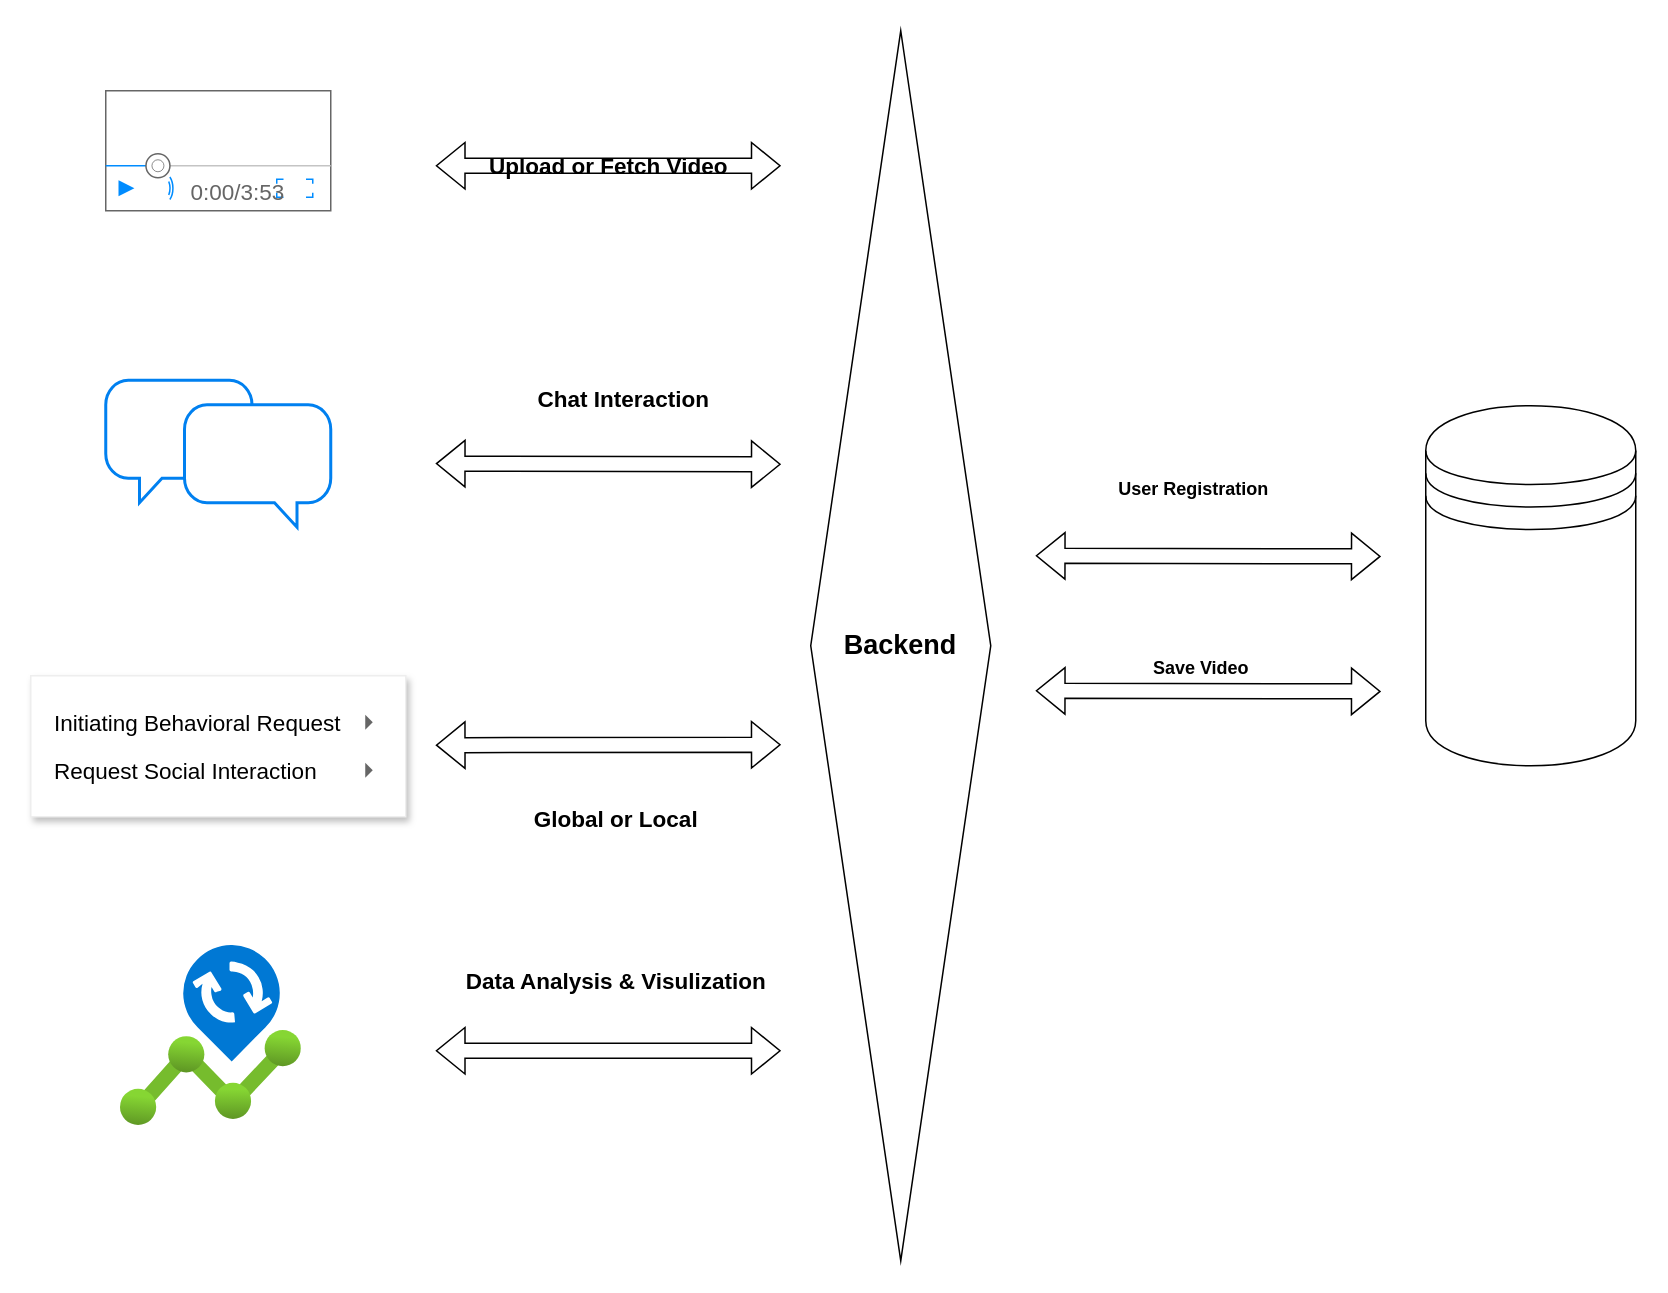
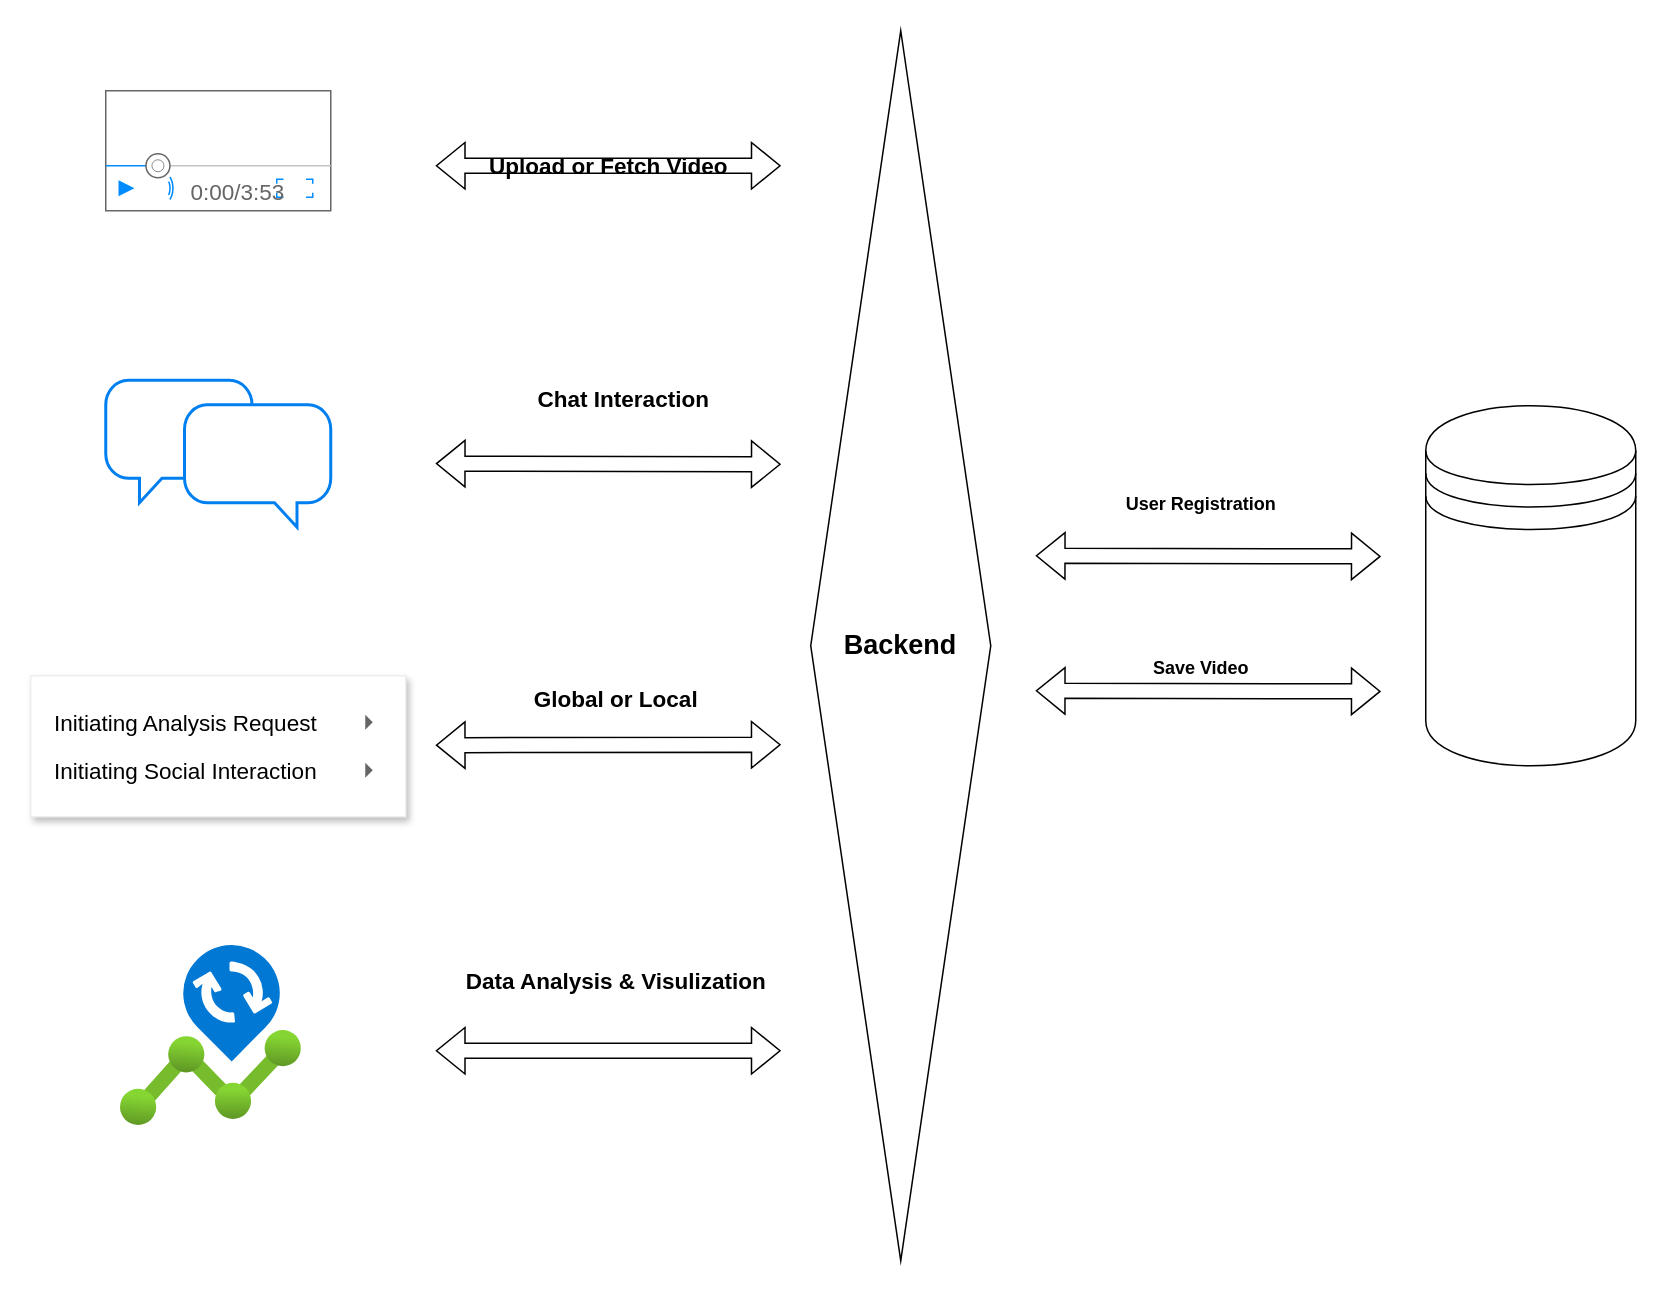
- <mxCell id="4" value="User Registration" style="text;html=1;align=center;verticalAlign=middle;resizable=0;points=[];autosize=1;strokeColor=none;fillColor=none;fontStyle=1" vertex="1" parent="1"><mxGeometry x="735" y="311" width="120" height="30" as="geometry" /></mxCell>
+ <mxCell id="4" value="User Registration" style="text;html=1;align=center;verticalAlign=middle;resizable=0;points=[];autosize=1;strokeColor=none;fillColor=none;fontStyle=1" vertex="1" parent="1"><mxGeometry x="740" y="321" width="120" height="30" as="geometry" /></mxCell>
- <mxCell id="12" value="Initiating Behavioral Request" style="text;strokeColor=none;align=left;verticalAlign=middle;spacing=16;overflow=visible;;points=[[0,0.5],[1,0.5]];portConstraint=eastwest;rotatable=0;whiteSpace=wrap;html=1;fillColor=none;fontSize=15;fontColor=inherit;" vertex="1" parent="10"><mxGeometry y="15" width="250" height="32" as="geometry" /></mxCell>
+ <mxCell id="12" value="Initiating Analysis Request" style="text;strokeColor=none;align=left;verticalAlign=middle;spacing=16;overflow=visible;;points=[[0,0.5],[1,0.5]];portConstraint=eastwest;rotatable=0;whiteSpace=wrap;html=1;fillColor=none;fontSize=15;fontColor=inherit;" vertex="1" parent="10"><mxGeometry y="15" width="250" height="32" as="geometry" /></mxCell>
- <mxCell id="14" value="Request Social Interaction" style="text;strokeColor=none;align=left;verticalAlign=middle;spacing=16;overflow=visible;points=[[0,0.5],[1,0.5]];portConstraint=eastwest;rotatable=0;whiteSpace=wrap;html=1;fillColor=none;fontSize=15;fontColor=inherit;" vertex="1" parent="10"><mxGeometry y="47" width="250" height="32" as="geometry" /></mxCell>
+ <mxCell id="14" value="Initiating Social Interaction" style="text;strokeColor=none;align=left;verticalAlign=middle;spacing=16;overflow=visible;points=[[0,0.5],[1,0.5]];portConstraint=eastwest;rotatable=0;whiteSpace=wrap;html=1;fillColor=none;fontSize=15;fontColor=inherit;" vertex="1" parent="10"><mxGeometry y="47" width="250" height="32" as="geometry" /></mxCell>
- <mxCell id="17" value="Global or Local" style="text;html=1;align=center;verticalAlign=middle;resizable=0;points=[];autosize=1;strokeColor=none;fillColor=none;fontStyle=1;fontSize=15;" vertex="1" parent="1"><mxGeometry x="350" y="530" width="120" height="30" as="geometry" /></mxCell>
+ <mxCell id="17" value="Global or Local" style="text;html=1;align=center;verticalAlign=middle;resizable=0;points=[];autosize=1;strokeColor=none;fillColor=none;fontStyle=1;fontSize=15;" vertex="1" parent="1"><mxGeometry x="350" y="450" width="120" height="30" as="geometry" /></mxCell>
